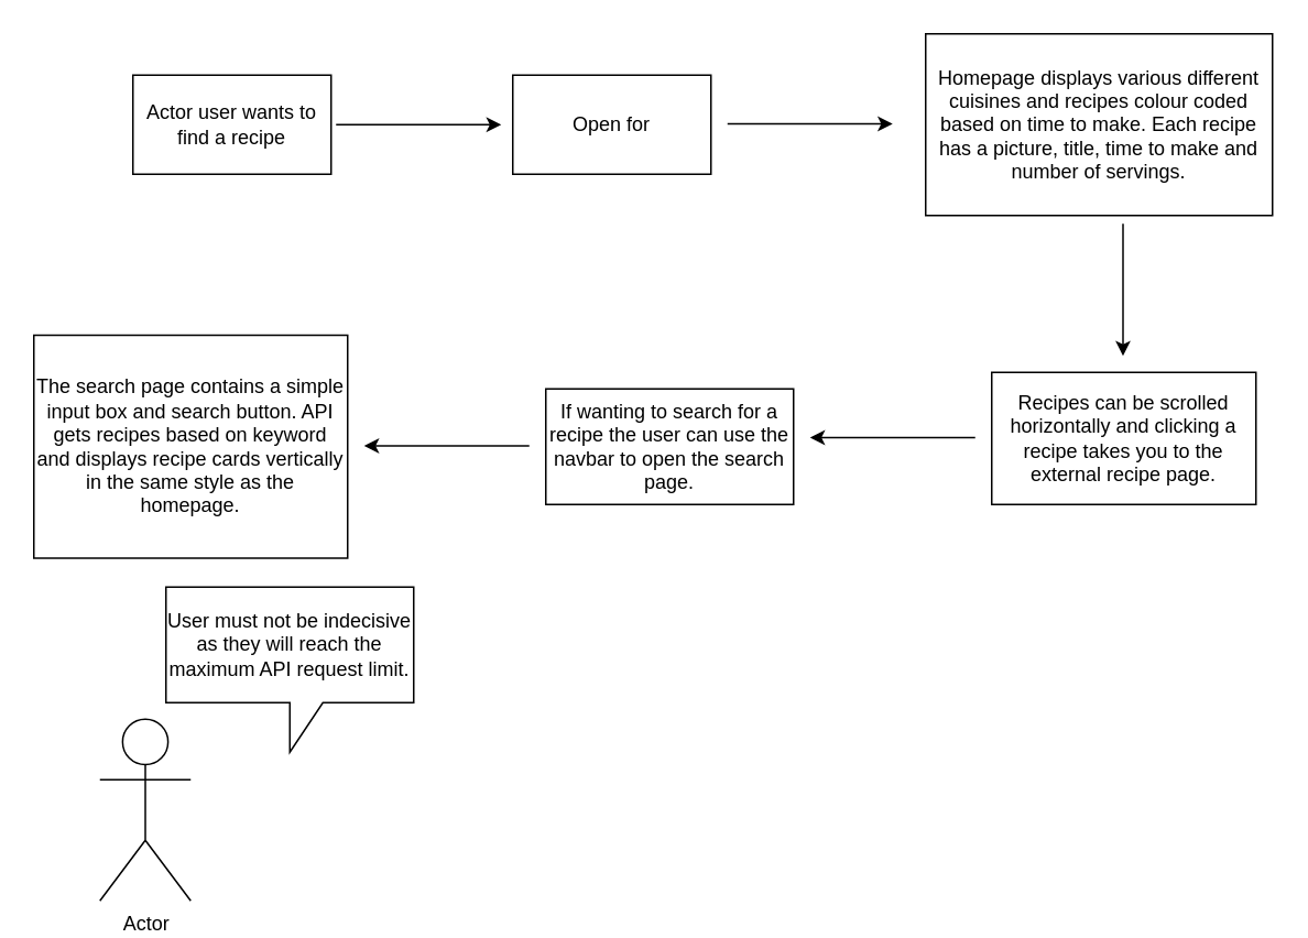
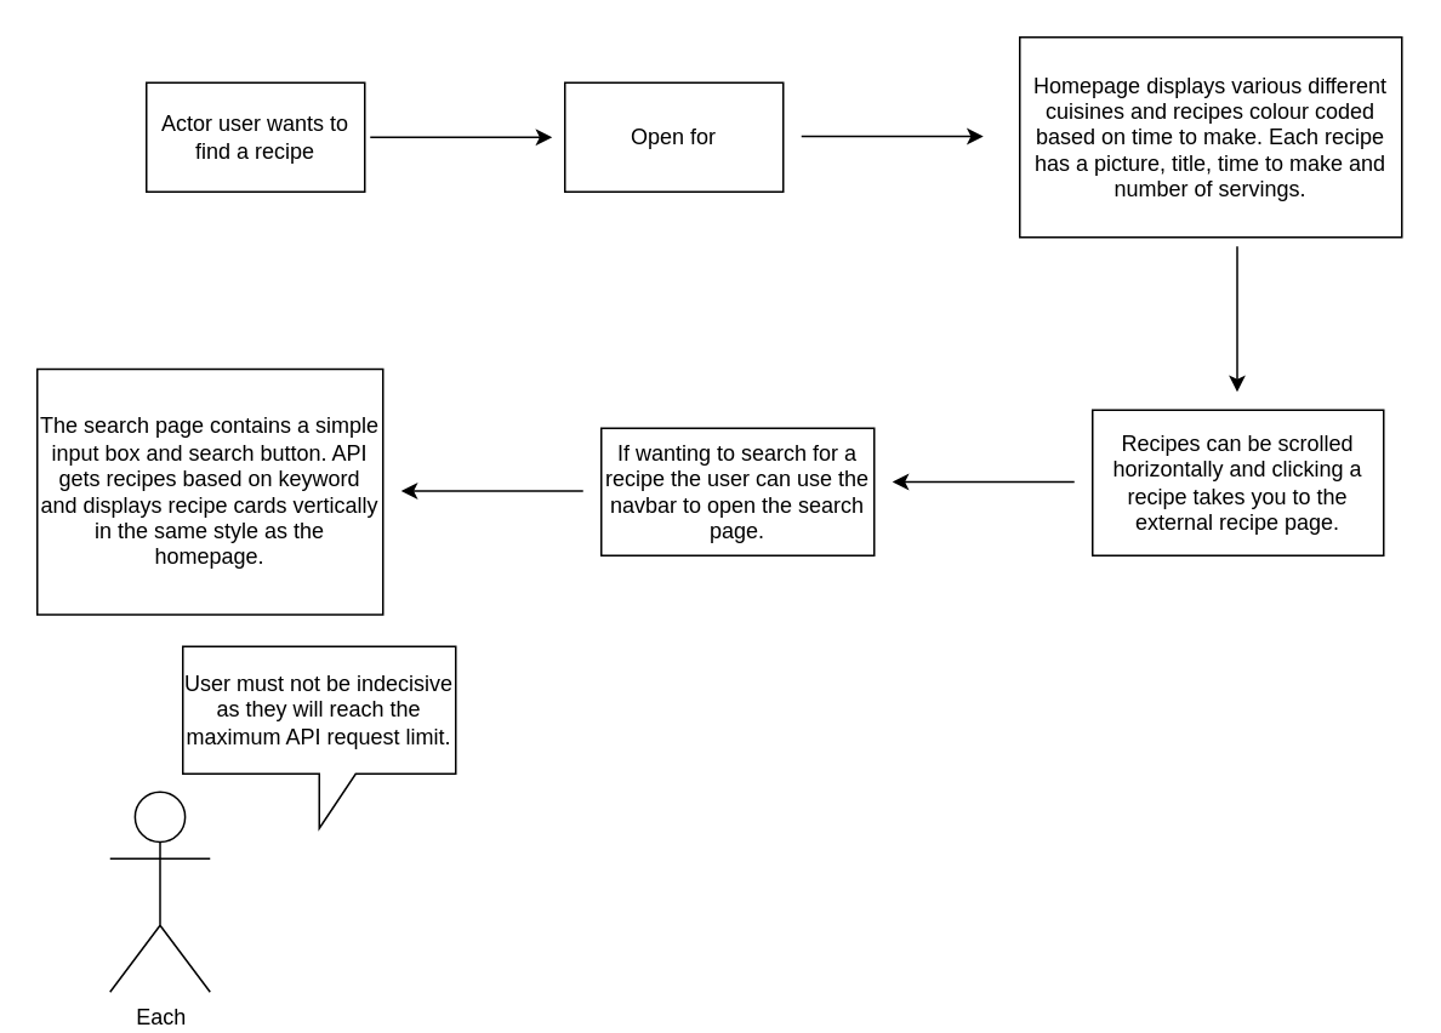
- <mxCell id="13" value="Actor" style="shape=umlActor;verticalLabelPosition=bottom;verticalAlign=top;html=1;outlineConnect=0;" vertex="1" parent="1"><mxGeometry x="60" y="435" width="55" height="110" as="geometry" /></mxCell>
+ <mxCell id="13" value="Each" style="shape=umlActor;verticalLabelPosition=bottom;verticalAlign=top;html=1;outlineConnect=0;" vertex="1" parent="1"><mxGeometry x="60" y="435" width="55" height="110" as="geometry" /></mxCell>
